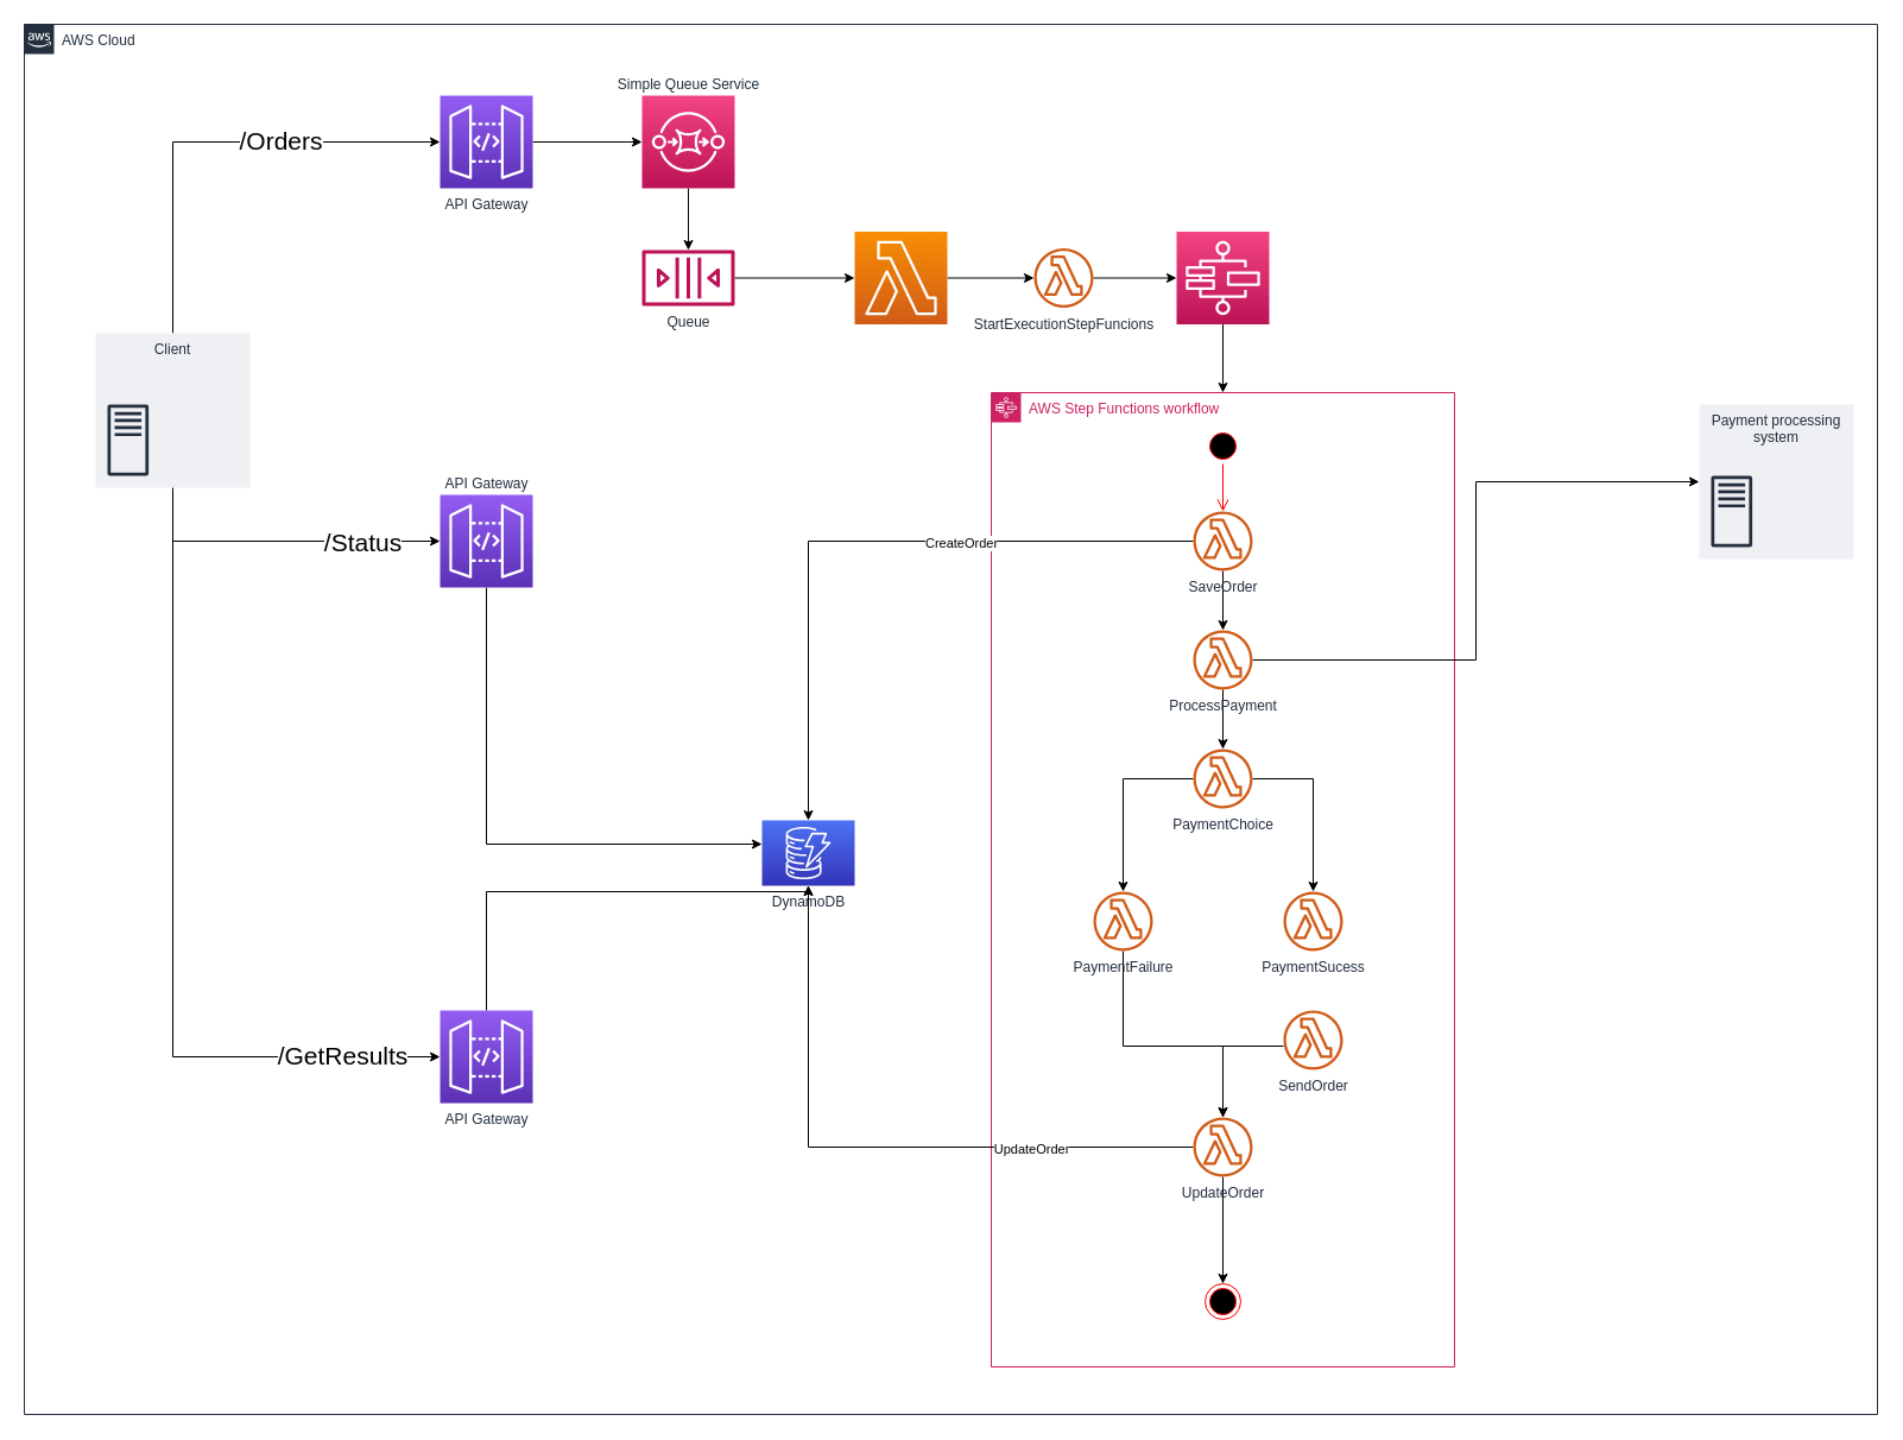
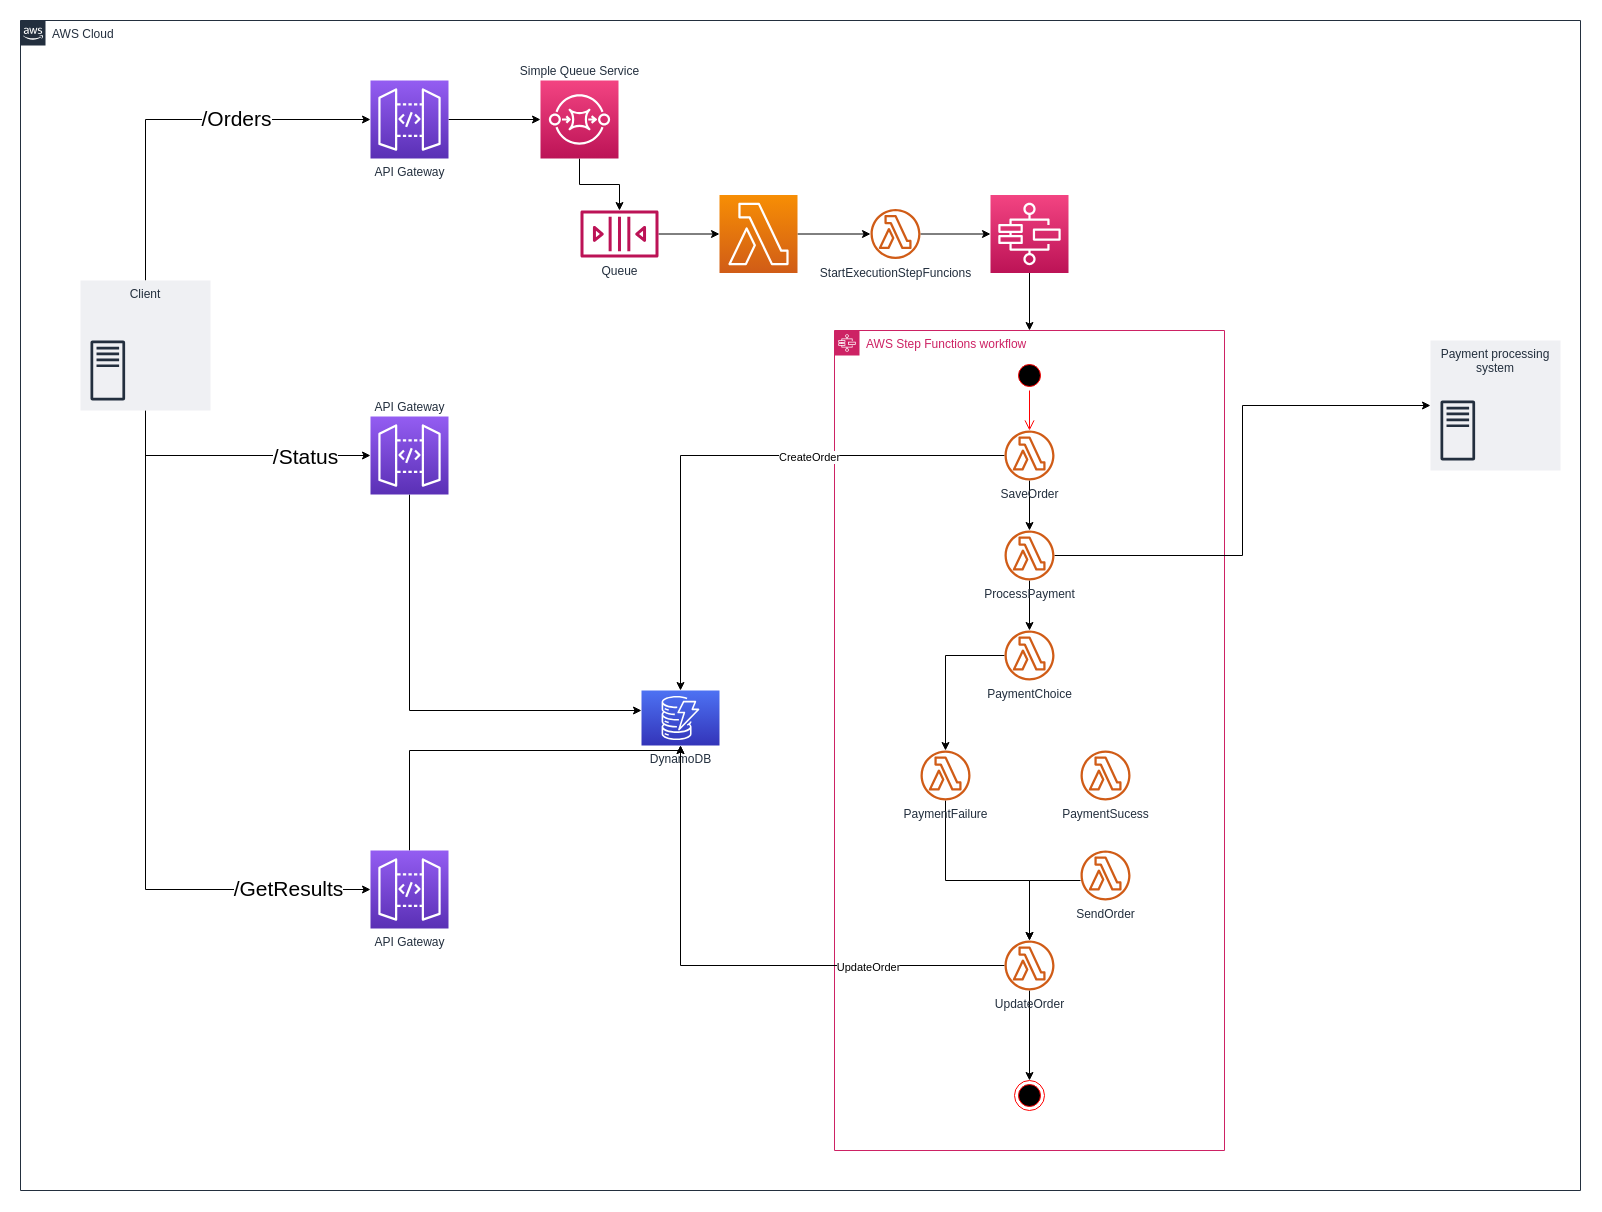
- <mxCell id="17" value="Queue" style="outlineConnect=0;fontColor=#232F3E;gradientColor=none;fillColor=#BC1356;strokeColor=none;dashed=0;verticalLabelPosition=bottom;verticalAlign=top;align=center;html=1;fontSize=12;fontStyle=0;aspect=fixed;pointerEvents=1;shape=mxgraph.aws4.queue;" vertex="1" parent="1"><mxGeometry x="540" y="210" width="78" height="47" as="geometry" /></mxCell>
+ <mxCell id="17" value="Queue" style="outlineConnect=0;fontColor=#232F3E;gradientColor=none;fillColor=#BC1356;strokeColor=none;dashed=0;verticalLabelPosition=bottom;verticalAlign=top;align=center;html=1;fontSize=12;fontStyle=0;aspect=fixed;pointerEvents=1;shape=mxgraph.aws4.queue;" vertex="1" parent="1"><mxGeometry x="580" y="210" width="78" height="47" as="geometry" /></mxCell>
- <mxCell id="37" style="edgeStyle=orthogonalEdgeStyle;rounded=0;orthogonalLoop=1;jettySize=auto;html=1;" edge="1" parent="1" source="38" target="41"><mxGeometry relative="1" as="geometry" /></mxCell>
